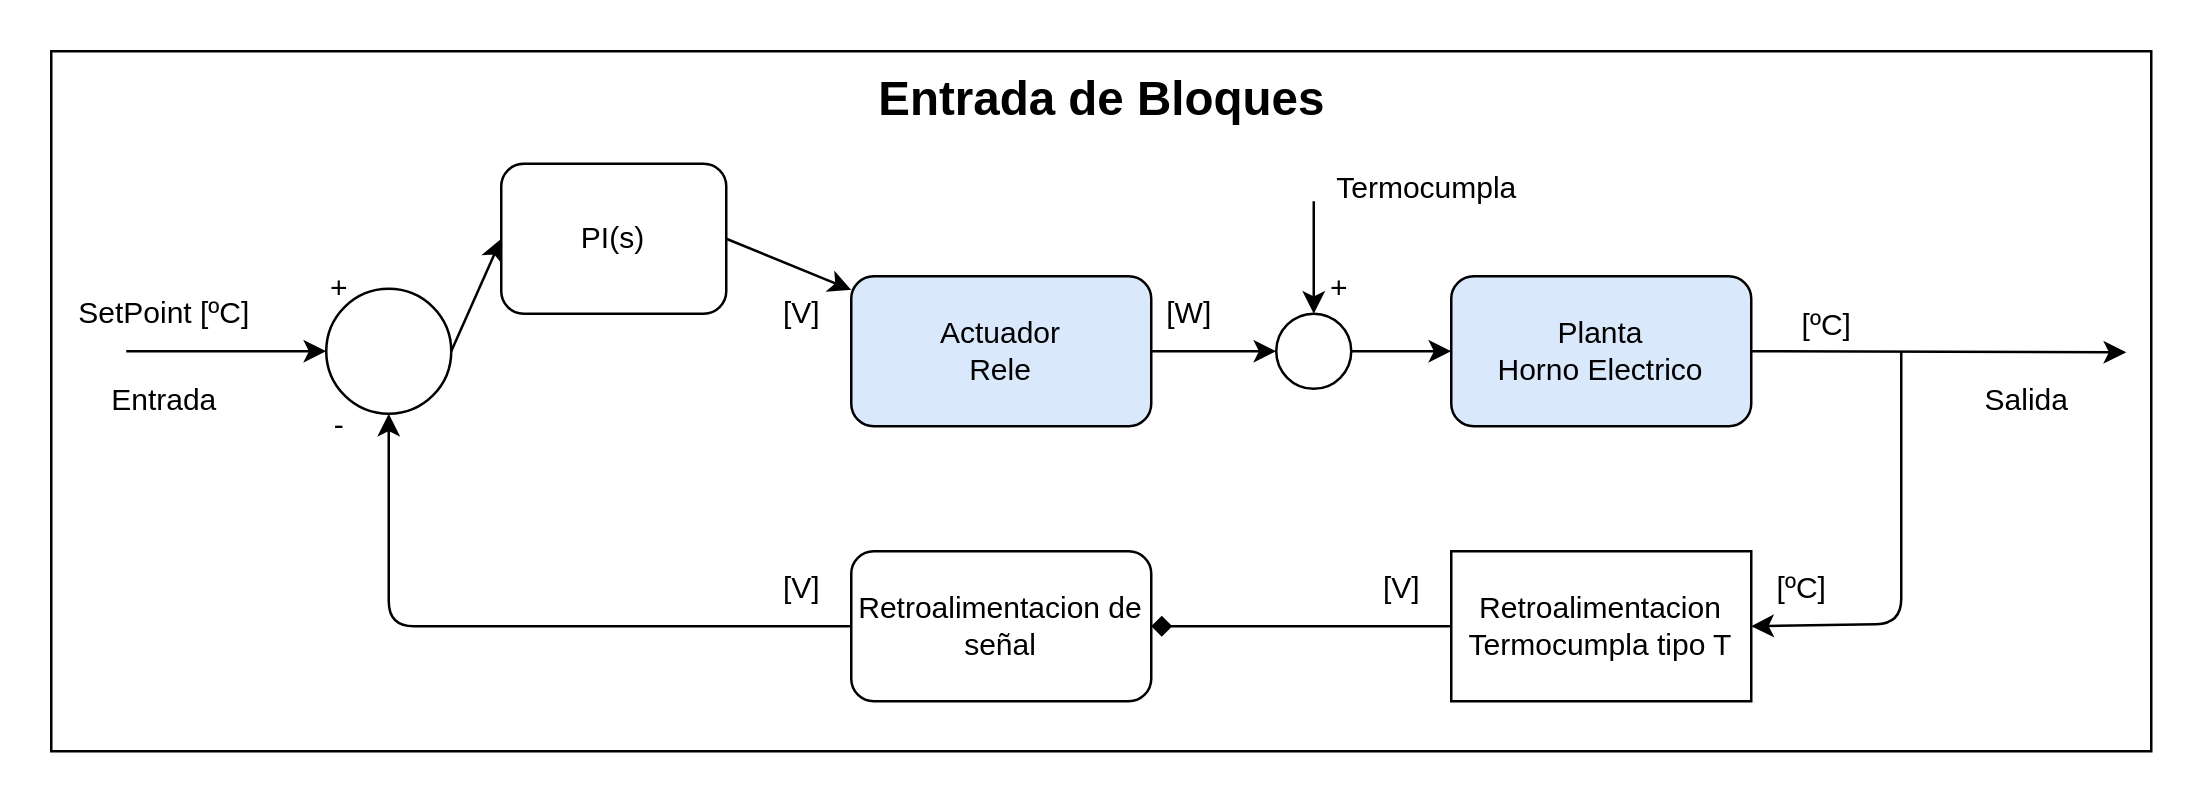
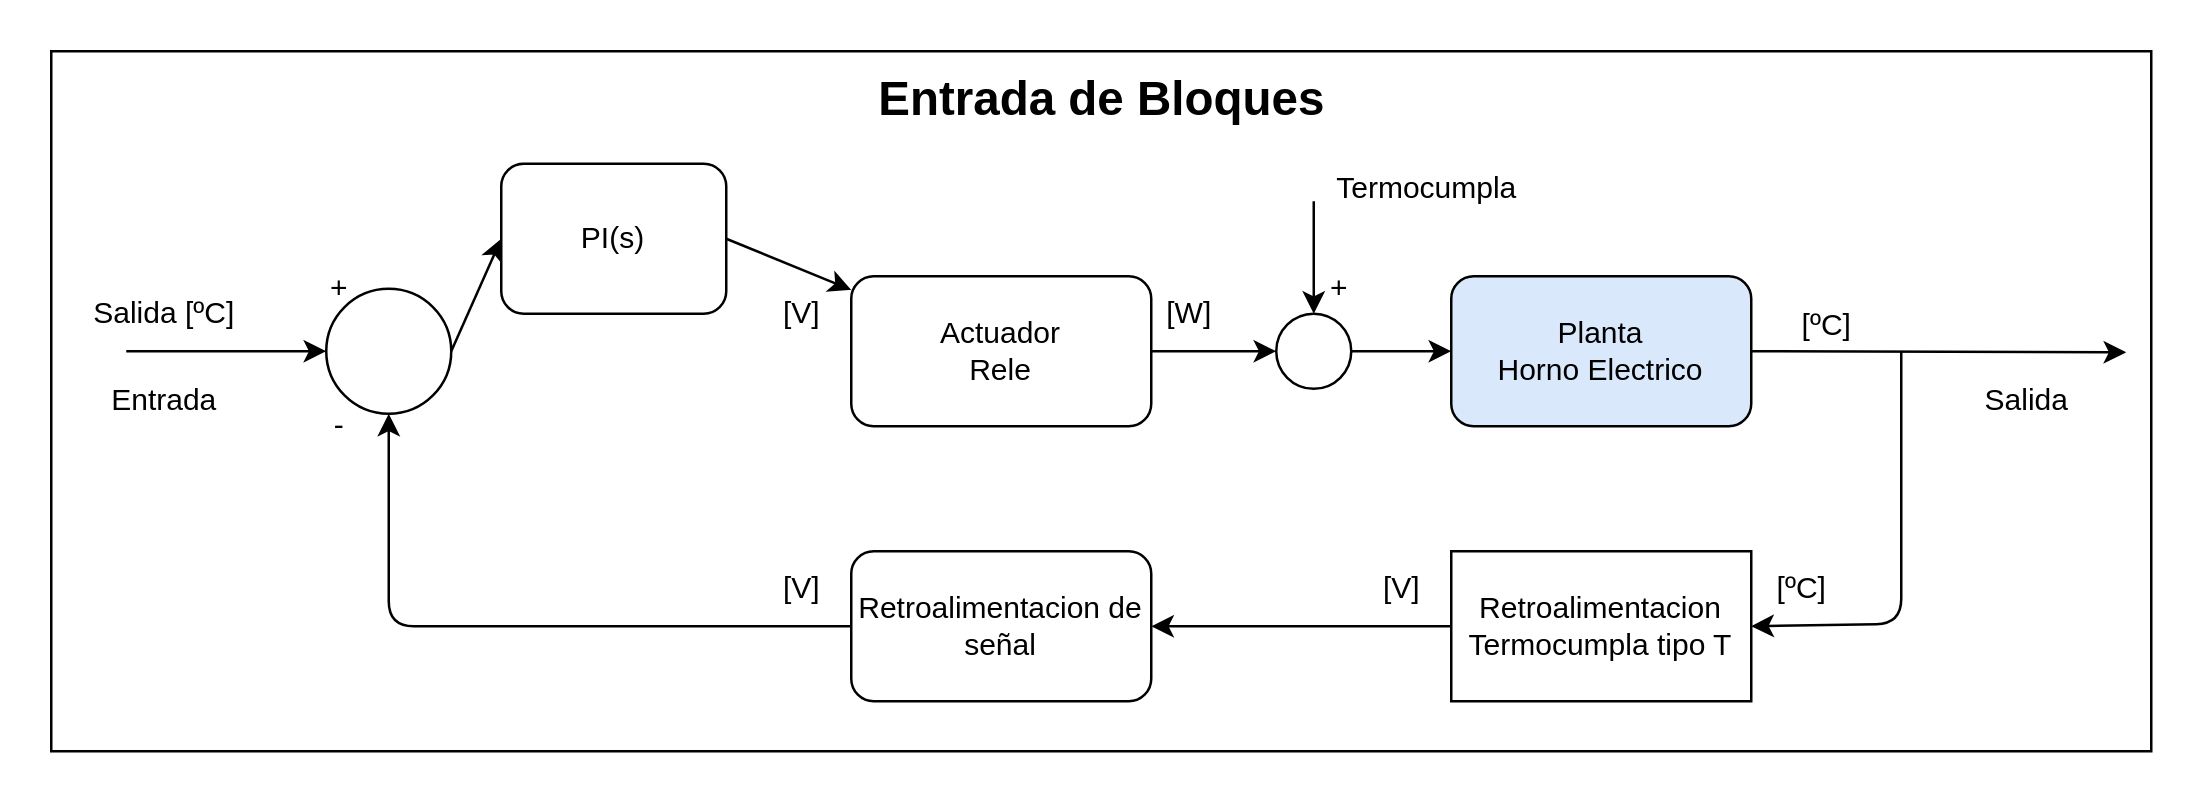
- <mxCell id="18" value="SetPoint [ºC]" style="text;html=1;align=center;verticalAlign=middle;resizable=0;points=[];autosize=1;strokeColor=none;fillColor=none;" parent="1" vertex="1"><mxGeometry x="20" y="110" width="90" height="30" as="geometry" /></mxCell>
+ <mxCell id="18" value="Salida [ºC]" style="text;html=1;align=center;verticalAlign=middle;resizable=0;points=[];autosize=1;strokeColor=none;fillColor=none;" parent="1" vertex="1"><mxGeometry x="20" y="110" width="90" height="30" as="geometry" /></mxCell>
- <mxCell id="6" value="Actuador&lt;div&gt;Rele&lt;/div&gt;" style="rounded=1;whiteSpace=wrap;html=1;fillColor=#dae8fc;" parent="1" vertex="1"><mxGeometry x="340" y="110" width="120" height="60" as="geometry" /></mxCell>
+ <mxCell id="6" value="Actuador&lt;div&gt;Rele&lt;/div&gt;" style="rounded=1;whiteSpace=wrap;html=1;" parent="1" vertex="1"><mxGeometry x="340" y="110" width="120" height="60" as="geometry" /></mxCell>
- <mxCell id="9" style="edgeStyle=none;html=1;exitX=0;exitY=0.5;exitDx=0;exitDy=0;entryX=1;entryY=0.5;entryDx=0;entryDy=0;endArrow=diamond;" parent="1" source="10" target="29" edge="1"><mxGeometry relative="1" as="geometry" /></mxCell>
+ <mxCell id="9" style="edgeStyle=none;html=1;exitX=0;exitY=0.5;exitDx=0;exitDy=0;entryX=1;entryY=0.5;entryDx=0;entryDy=0;" parent="1" source="10" target="29" edge="1"><mxGeometry relative="1" as="geometry" /></mxCell>
